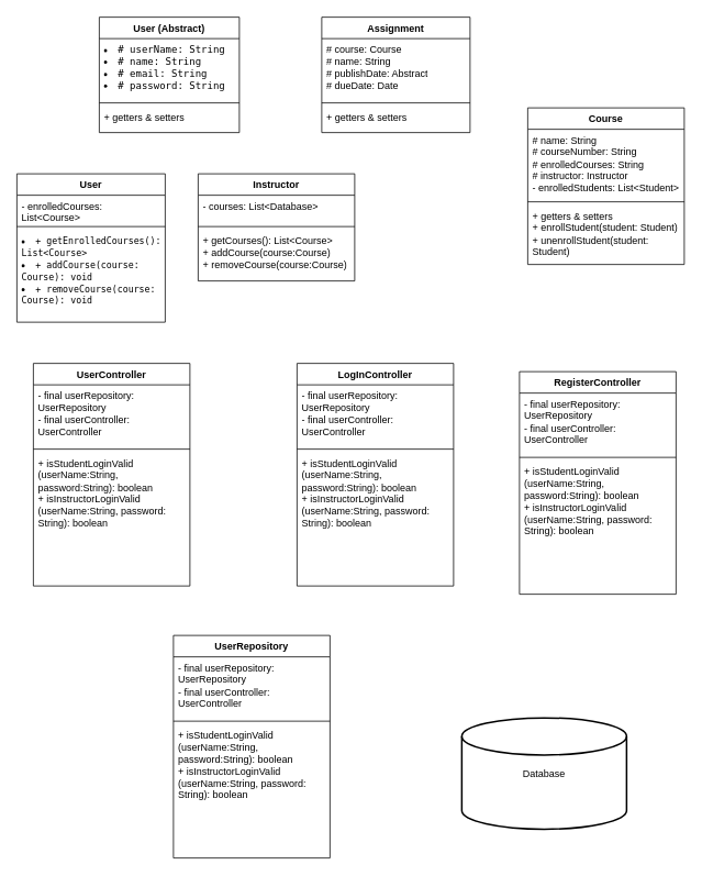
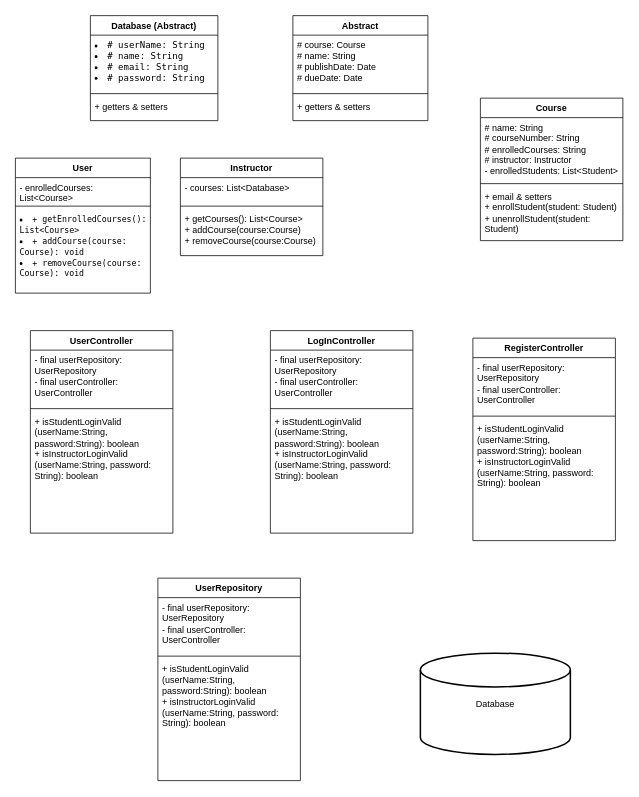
- <mxCell id="2" value="&lt;div&gt;User (Abstract)&lt;br&gt;&lt;/div&gt;&lt;div&gt;&lt;br&gt;&lt;/div&gt;" style="swimlane;fontStyle=1;align=center;verticalAlign=top;childLayout=stackLayout;horizontal=1;startSize=26;horizontalStack=0;resizeParent=1;resizeParentMax=0;resizeLast=0;collapsible=1;marginBottom=0;whiteSpace=wrap;html=1;" vertex="1" parent="1"><mxGeometry x="120" y="20" width="170" height="140" as="geometry" /></mxCell>
+ <mxCell id="2" value="&lt;div&gt;Database (Abstract)&lt;br&gt;&lt;/div&gt;&lt;div&gt;&lt;br&gt;&lt;/div&gt;" style="swimlane;fontStyle=1;align=center;verticalAlign=top;childLayout=stackLayout;horizontal=1;startSize=26;horizontalStack=0;resizeParent=1;resizeParentMax=0;resizeLast=0;collapsible=1;marginBottom=0;whiteSpace=wrap;html=1;" vertex="1" parent="1"><mxGeometry x="120" y="20" width="170" height="140" as="geometry" /></mxCell>
- <mxCell id="14" value="Assignment" style="swimlane;fontStyle=1;align=center;verticalAlign=top;childLayout=stackLayout;horizontal=1;startSize=26;horizontalStack=0;resizeParent=1;resizeParentMax=0;resizeLast=0;collapsible=1;marginBottom=0;whiteSpace=wrap;html=1;" vertex="1" parent="1"><mxGeometry x="390" y="20" width="180" height="140" as="geometry" /></mxCell>
+ <mxCell id="14" value="Abstract" style="swimlane;fontStyle=1;align=center;verticalAlign=top;childLayout=stackLayout;horizontal=1;startSize=26;horizontalStack=0;resizeParent=1;resizeParentMax=0;resizeLast=0;collapsible=1;marginBottom=0;whiteSpace=wrap;html=1;" vertex="1" parent="1"><mxGeometry x="390" y="20" width="180" height="140" as="geometry" /></mxCell>
- <mxCell id="15" value="&lt;div&gt;# course: Course&lt;/div&gt;&lt;div&gt;# name: String&lt;/div&gt;&lt;div&gt;# publishDate: Abstract&lt;br&gt;&lt;/div&gt;&lt;div&gt;# dueDate: Date&lt;br&gt;&lt;/div&gt;" style="text;strokeColor=none;fillColor=none;align=left;verticalAlign=top;spacingLeft=4;spacingRight=4;overflow=hidden;rotatable=0;points=[[0,0.5],[1,0.5]];portConstraint=eastwest;whiteSpace=wrap;html=1;" vertex="1" parent="14"><mxGeometry y="26" width="180" height="74" as="geometry" /></mxCell>
+ <mxCell id="15" value="&lt;div&gt;# course: Course&lt;/div&gt;&lt;div&gt;# name: String&lt;/div&gt;&lt;div&gt;# publishDate: Date&lt;br&gt;&lt;/div&gt;&lt;div&gt;# dueDate: Date&lt;br&gt;&lt;/div&gt;" style="text;strokeColor=none;fillColor=none;align=left;verticalAlign=top;spacingLeft=4;spacingRight=4;overflow=hidden;rotatable=0;points=[[0,0.5],[1,0.5]];portConstraint=eastwest;whiteSpace=wrap;html=1;" vertex="1" parent="14"><mxGeometry y="26" width="180" height="74" as="geometry" /></mxCell>
- <mxCell id="21" value="&lt;div&gt;+ getters &amp;amp; setters&lt;/div&gt;&lt;div&gt;+ enrollStudent(student: Student)&lt;br&gt;&lt;/div&gt;+ unenrollStudent(student: Student)" style="text;strokeColor=none;fillColor=none;align=left;verticalAlign=top;spacingLeft=4;spacingRight=4;overflow=hidden;rotatable=0;points=[[0,0.5],[1,0.5]];portConstraint=eastwest;whiteSpace=wrap;html=1;" vertex="1" parent="18"><mxGeometry y="118" width="190" height="72" as="geometry" /></mxCell>
+ <mxCell id="21" value="&lt;div&gt;+ email &amp;amp; setters&lt;/div&gt;&lt;div&gt;+ enrollStudent(student: Student)&lt;br&gt;&lt;/div&gt;+ unenrollStudent(student: Student)" style="text;strokeColor=none;fillColor=none;align=left;verticalAlign=top;spacingLeft=4;spacingRight=4;overflow=hidden;rotatable=0;points=[[0,0.5],[1,0.5]];portConstraint=eastwest;whiteSpace=wrap;html=1;" vertex="1" parent="18"><mxGeometry y="118" width="190" height="72" as="geometry" /></mxCell>
